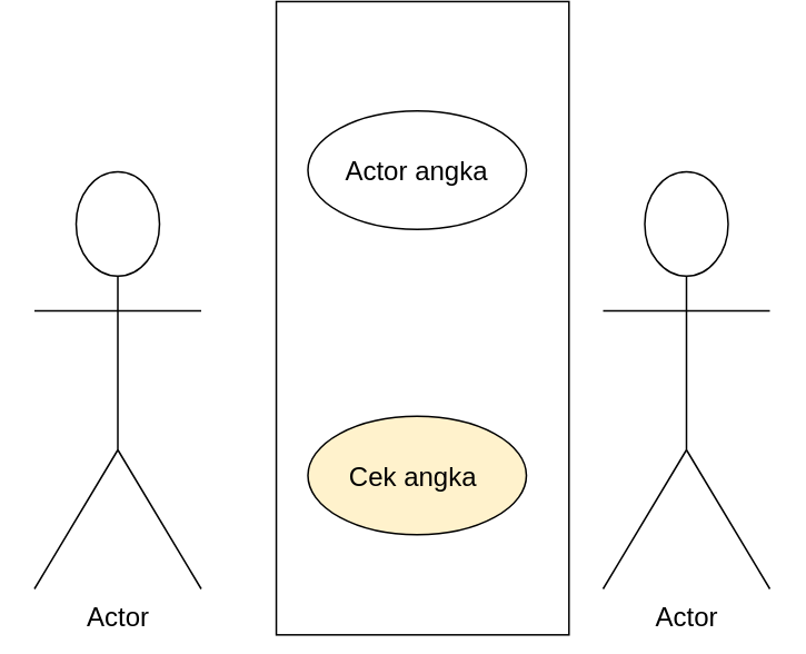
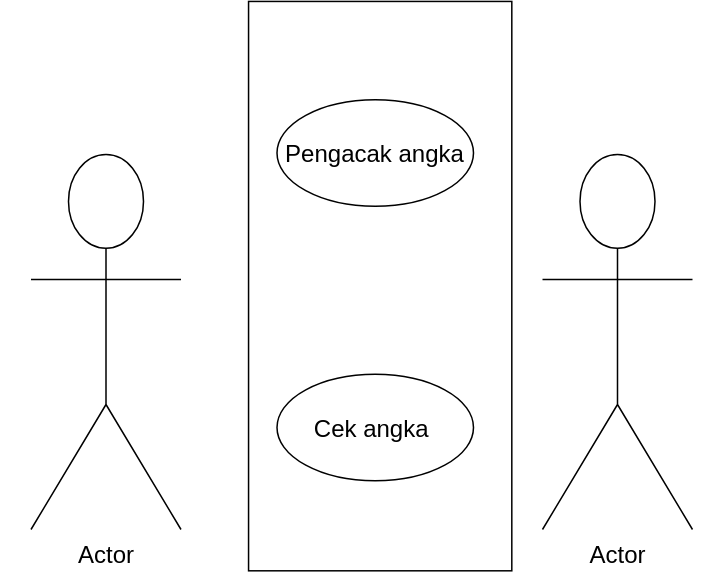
- <mxCell id="5" value="Actor angka" style="ellipse;whiteSpace=wrap;html=1;fontSize=16;movable=0;resizable=0;rotatable=0;deletable=0;editable=0;locked=1;connectable=0;" vertex="1" parent="1"><mxGeometry x="184" y="20" width="131" height="71" as="geometry" /></mxCell>
+ <mxCell id="5" value="Pengacak angka" style="ellipse;whiteSpace=wrap;html=1;fontSize=16;movable=0;resizable=0;rotatable=0;deletable=0;editable=0;locked=1;connectable=0;" vertex="1" parent="1"><mxGeometry x="184" y="20" width="131" height="71" as="geometry" /></mxCell>
- <mxCell id="7" value="Cek angka&amp;nbsp;" style="ellipse;whiteSpace=wrap;html=1;fontSize=16;movable=0;resizable=0;rotatable=0;deletable=0;editable=0;locked=1;connectable=0;fillColor=#fff2cc;" vertex="1" parent="1"><mxGeometry x="184" y="203" width="131" height="71" as="geometry" /></mxCell>
+ <mxCell id="7" value="Cek angka&amp;nbsp;" style="ellipse;whiteSpace=wrap;html=1;fontSize=16;movable=0;resizable=0;rotatable=0;deletable=0;editable=0;locked=1;connectable=0;" vertex="1" parent="1"><mxGeometry x="184" y="203" width="131" height="71" as="geometry" /></mxCell>
